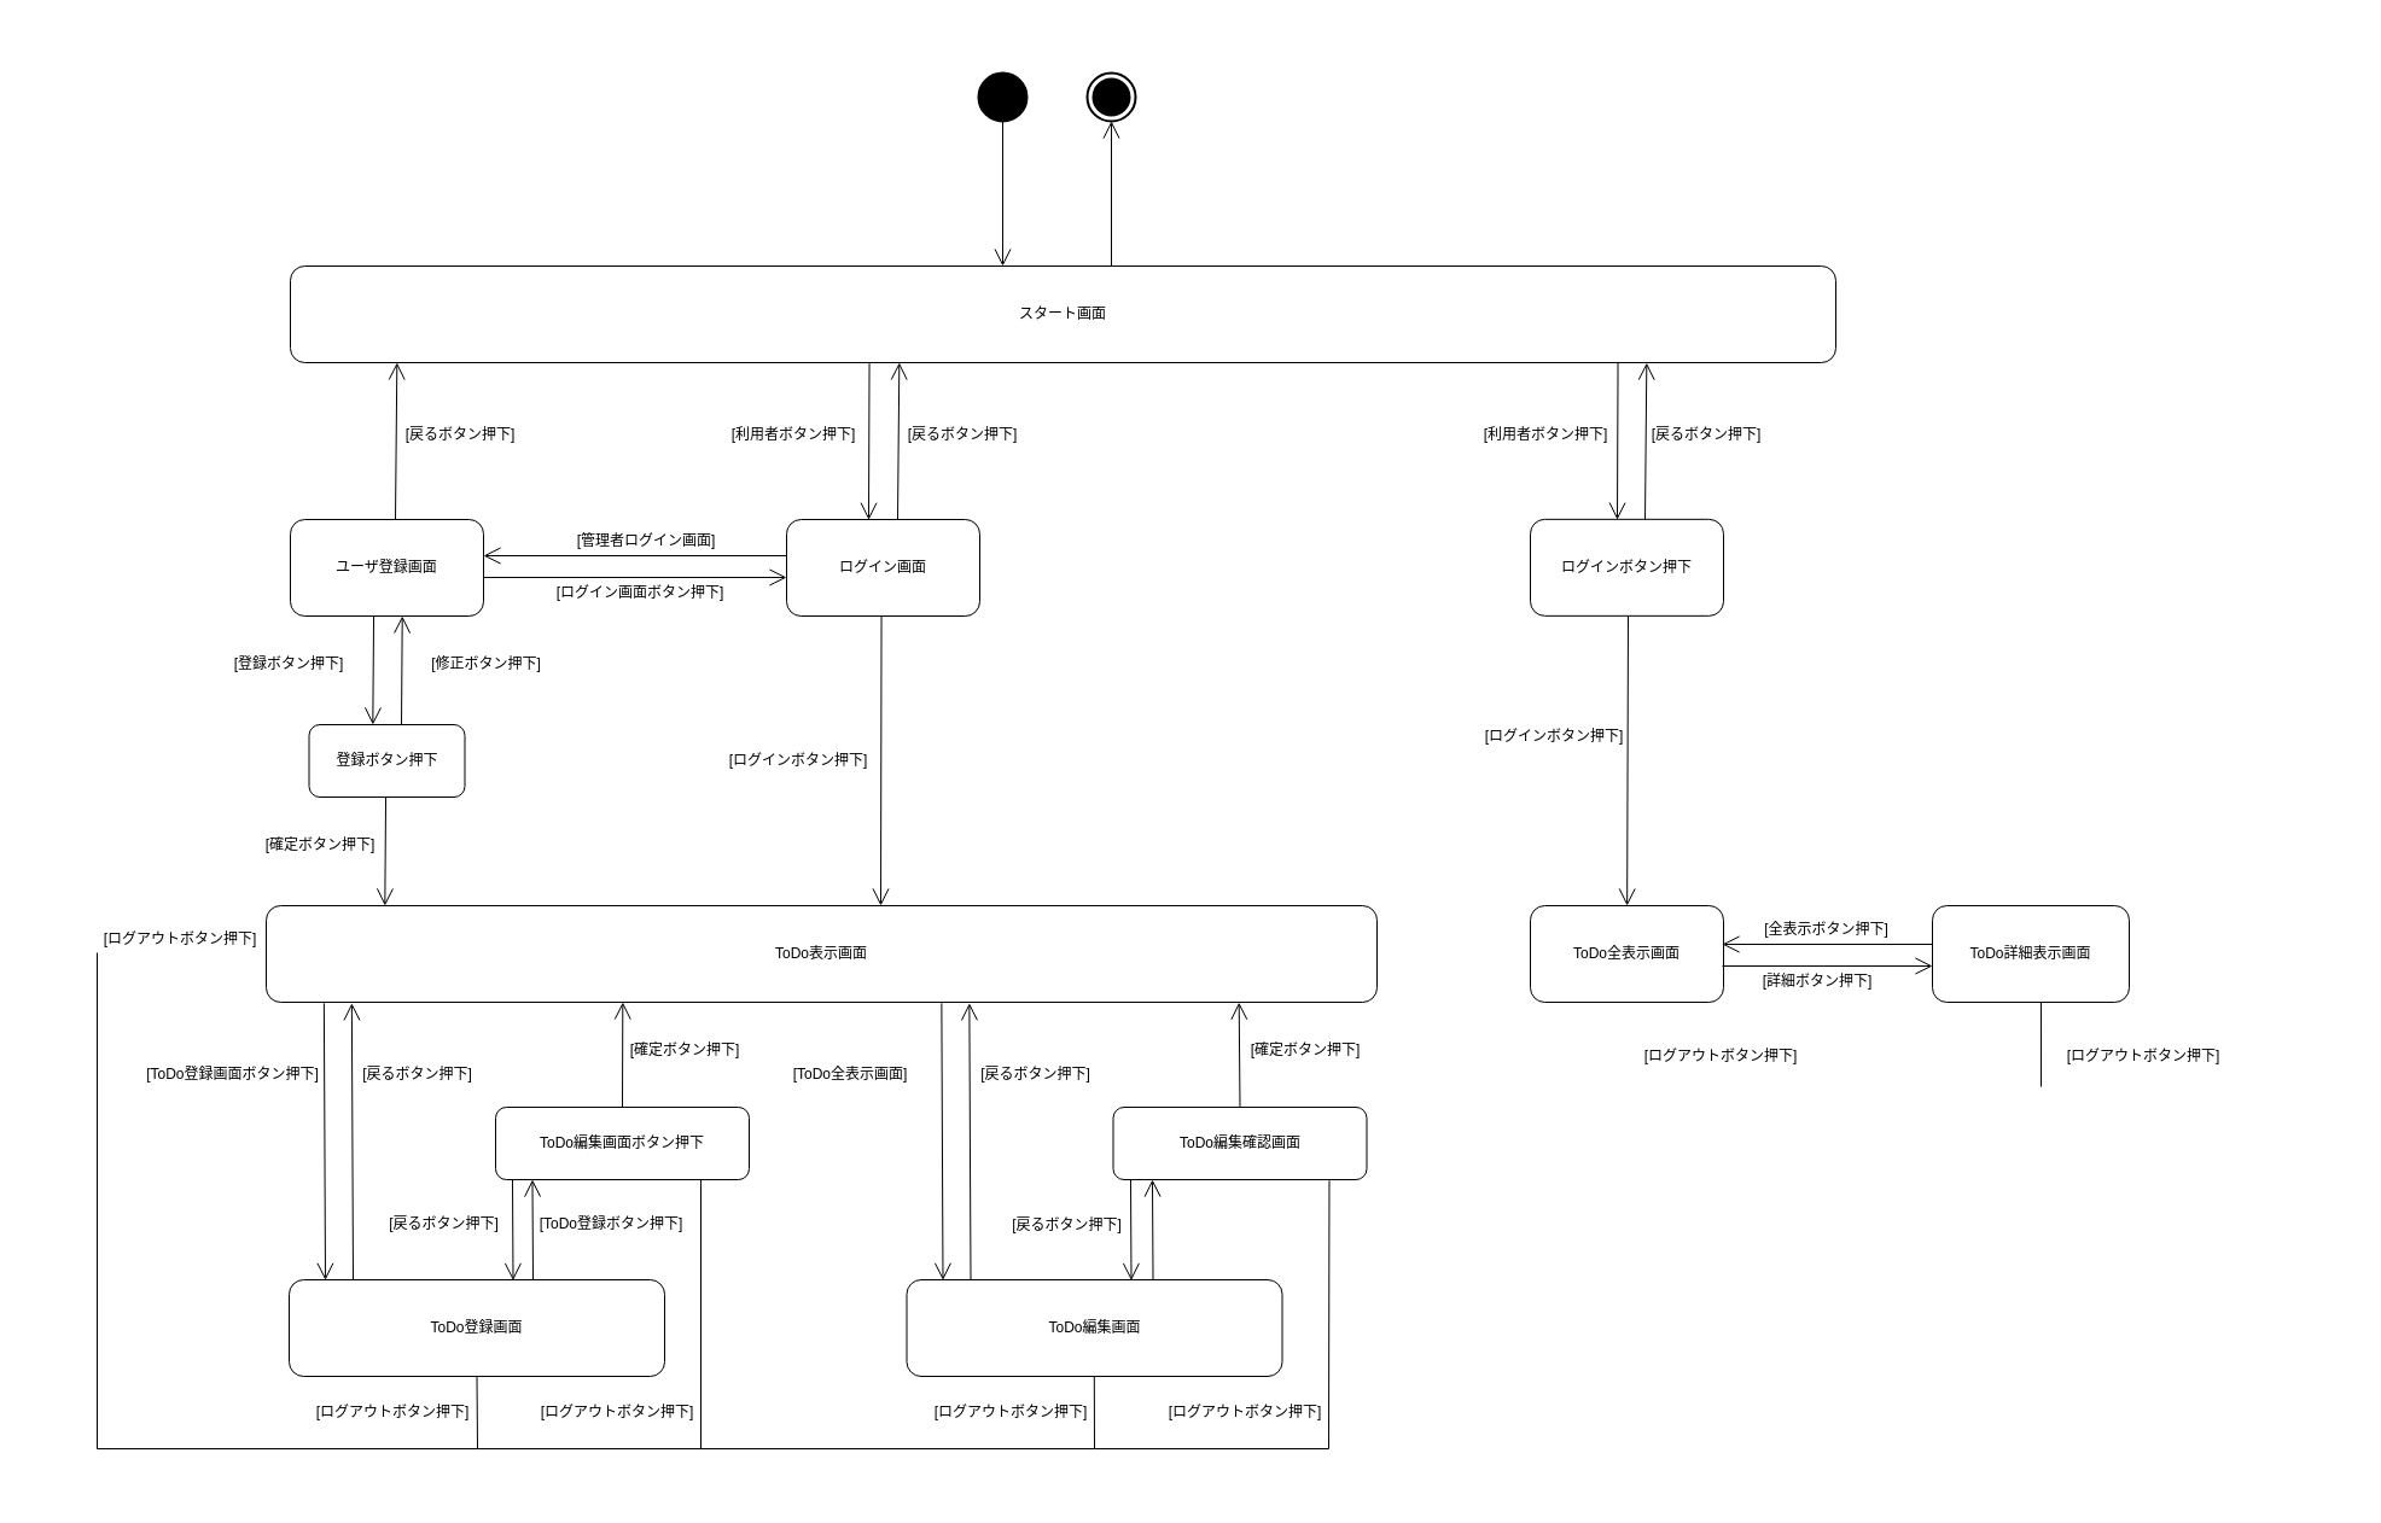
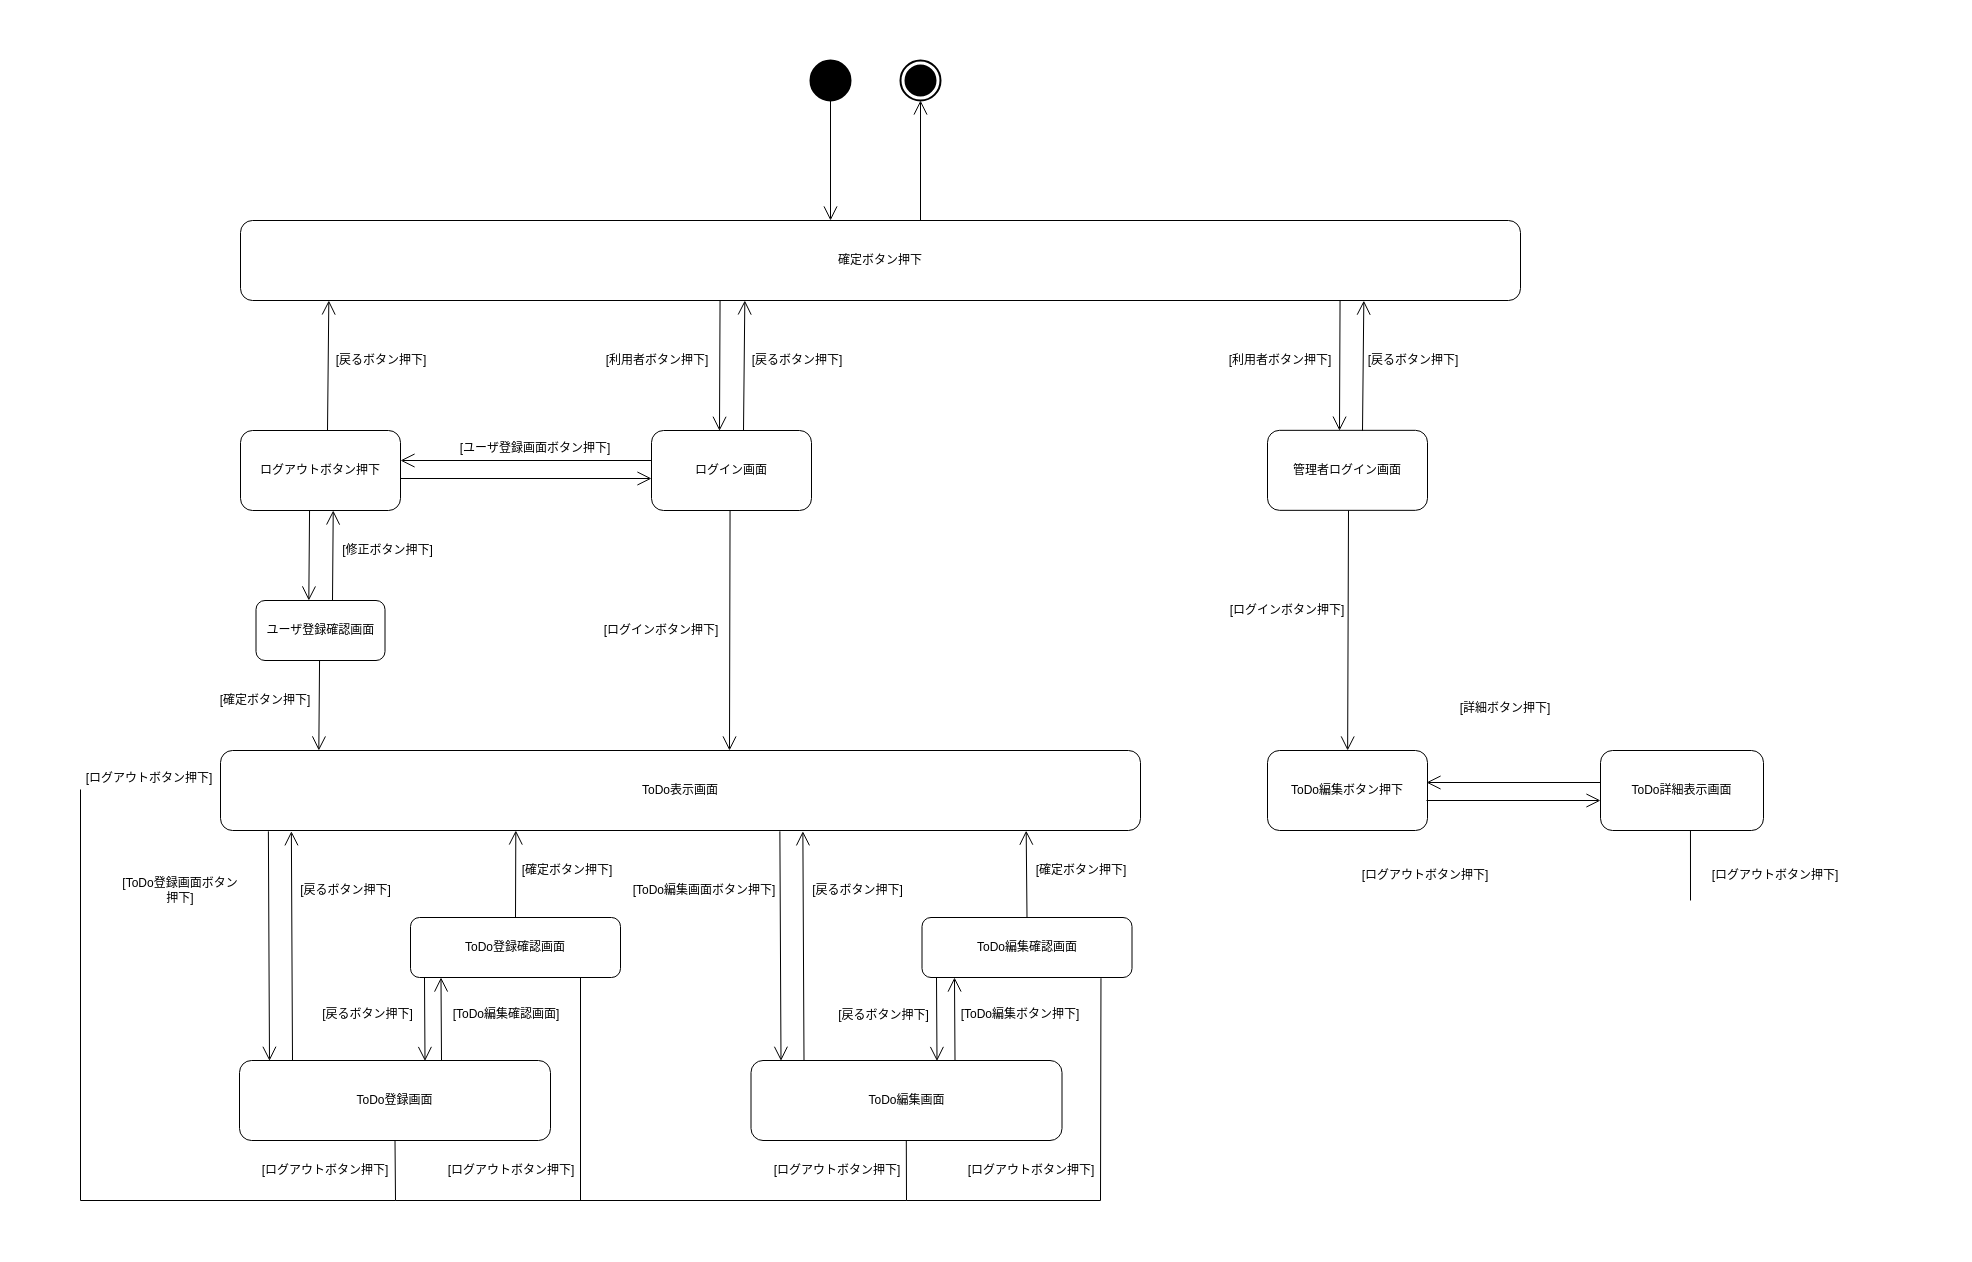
- <mxCell id="3" value="スタート画面" style="shape=rect;html=1;rounded=1;whiteSpace=wrap;align=center;" parent="1" vertex="1"><mxGeometry x="240" y="220" width="1280" height="80" as="geometry" /></mxCell>
+ <mxCell id="3" value="確定ボタン押下" style="shape=rect;html=1;rounded=1;whiteSpace=wrap;align=center;" parent="1" vertex="1"><mxGeometry x="240" y="220" width="1280" height="80" as="geometry" /></mxCell>
- <mxCell id="14" value="[管理者ログイン画面]" style="text;html=1;strokeColor=none;fillColor=none;align=center;verticalAlign=middle;whiteSpace=wrap;rounded=0;" parent="1" vertex="1"><mxGeometry x="445" y="428" width="180" height="40" as="geometry" /></mxCell>
+ <mxCell id="14" value="[ユーザ登録画面ボタン押下]" style="text;html=1;strokeColor=none;fillColor=none;align=center;verticalAlign=middle;whiteSpace=wrap;rounded=0;" parent="1" vertex="1"><mxGeometry x="445" y="428" width="180" height="40" as="geometry" /></mxCell>
- <mxCell id="4" value="ユーザ登録画面" style="shape=rect;html=1;rounded=1;whiteSpace=wrap;align=center;" parent="1" vertex="1"><mxGeometry x="240" y="430" width="160" height="80" as="geometry" /></mxCell>
+ <mxCell id="4" value="ログアウトボタン押下" style="shape=rect;html=1;rounded=1;whiteSpace=wrap;align=center;" parent="1" vertex="1"><mxGeometry x="240" y="430" width="160" height="80" as="geometry" /></mxCell>
- <mxCell id="8" value="ログインボタン押下" style="shape=rect;html=1;rounded=1;whiteSpace=wrap;align=center;" parent="1" vertex="1"><mxGeometry x="1267" y="429.84" width="160" height="80" as="geometry" /></mxCell>
+ <mxCell id="8" value="管理者ログイン画面" style="shape=rect;html=1;rounded=1;whiteSpace=wrap;align=center;" parent="1" vertex="1"><mxGeometry x="1267" y="429.84" width="160" height="80" as="geometry" /></mxCell>
- <mxCell id="16" value="[ログイン画面ボタン押下]" style="text;html=1;strokeColor=none;fillColor=none;align=center;verticalAlign=middle;whiteSpace=wrap;rounded=0;" parent="1" vertex="1"><mxGeometry x="440" y="471" width="180" height="40" as="geometry" /></mxCell>
- <mxCell id="43" value="[登録ボタン押下]" style="text;html=1;strokeColor=none;fillColor=none;align=center;verticalAlign=middle;whiteSpace=wrap;rounded=0;" parent="1" vertex="1"><mxGeometry x="174" y="530" width="130" height="40" as="geometry" /></mxCell>
- <mxCell id="41" value="[修正ボタン押下]" style="text;html=1;strokeColor=none;fillColor=none;align=center;verticalAlign=middle;whiteSpace=wrap;rounded=0;" parent="1" vertex="1"><mxGeometry x="355" y="530" width="95" height="40" as="geometry" /></mxCell>
+ <mxCell id="41" value="[修正ボタン押下]" style="text;html=1;strokeColor=none;fillColor=none;align=center;verticalAlign=middle;whiteSpace=wrap;rounded=0;" parent="1" vertex="1"><mxGeometry x="340" y="530" width="95" height="40" as="geometry" /></mxCell>
- <mxCell id="39" value="登録ボタン押下" style="shape=rect;html=1;rounded=1;whiteSpace=wrap;align=center;" parent="1" vertex="1"><mxGeometry x="255.5" y="600" width="129" height="60" as="geometry" /></mxCell>
+ <mxCell id="39" value="ユーザ登録確認画面" style="shape=rect;html=1;rounded=1;whiteSpace=wrap;align=center;" parent="1" vertex="1"><mxGeometry x="255.5" y="600" width="129" height="60" as="geometry" /></mxCell>
- <mxCell id="75" value="[全表示ボタン押下]" style="text;html=1;strokeColor=none;fillColor=none;align=center;verticalAlign=middle;whiteSpace=wrap;rounded=0;" vertex="1" parent="1"><mxGeometry x="1460" y="750" width="105" height="40" as="geometry" /></mxCell>
- <mxCell id="9" value="ToDo全表示画面" style="shape=rect;html=1;rounded=1;whiteSpace=wrap;align=center;" parent="1" vertex="1"><mxGeometry x="1267" y="750" width="160" height="80" as="geometry" /></mxCell>
+ <mxCell id="9" value="ToDo編集ボタン押下" style="shape=rect;html=1;rounded=1;whiteSpace=wrap;align=center;" parent="1" vertex="1"><mxGeometry x="1267" y="750" width="160" height="80" as="geometry" /></mxCell>
- <mxCell id="77" value="[詳細ボタン押下]" style="text;html=1;strokeColor=none;fillColor=none;align=center;verticalAlign=middle;whiteSpace=wrap;rounded=0;" vertex="1" parent="1"><mxGeometry x="1450" y="793" width="110" height="40" as="geometry" /></mxCell>
+ <mxCell id="77" value="[詳細ボタン押下]" style="text;html=1;strokeColor=none;fillColor=none;align=center;verticalAlign=middle;whiteSpace=wrap;rounded=0;" vertex="1" parent="1"><mxGeometry x="1450" y="688" width="110" height="40" as="geometry" /></mxCell>
- <mxCell id="26" value="[ToDo登録画面ボタン押下]" style="text;html=1;strokeColor=none;align=center;verticalAlign=middle;whiteSpace=wrap;rounded=0;fillColor=#FFFFFF;" parent="1" vertex="1"><mxGeometry x="120" y="870" width="145" height="40" as="geometry" /></mxCell>
+ <mxCell id="26" value="[ToDo登録画面ボタン押下]" style="text;html=1;strokeColor=none;align=center;verticalAlign=middle;whiteSpace=wrap;rounded=0;fillColor=#FFFFFF;" parent="1" vertex="1"><mxGeometry x="120" y="870" width="120" height="40" as="geometry" /></mxCell>
- <mxCell id="56" value="[ToDo全表示画面]" style="text;html=1;strokeColor=none;align=center;verticalAlign=middle;whiteSpace=wrap;rounded=0;fillColor=#FFFFFF;" parent="1" vertex="1"><mxGeometry x="630" y="870" width="148" height="40" as="geometry" /></mxCell>
+ <mxCell id="56" value="[ToDo編集画面ボタン押下]" style="text;html=1;strokeColor=none;align=center;verticalAlign=middle;whiteSpace=wrap;rounded=0;fillColor=#FFFFFF;" parent="1" vertex="1"><mxGeometry x="630" y="870" width="148" height="40" as="geometry" /></mxCell>
- <mxCell id="46" value="ToDo編集画面ボタン押下" style="shape=rect;html=1;rounded=1;whiteSpace=wrap;align=center;" parent="1" vertex="1"><mxGeometry x="410" y="917" width="210" height="60" as="geometry" /></mxCell>
+ <mxCell id="46" value="ToDo登録確認画面" style="shape=rect;html=1;rounded=1;whiteSpace=wrap;align=center;" parent="1" vertex="1"><mxGeometry x="410" y="917" width="210" height="60" as="geometry" /></mxCell>
- <mxCell id="28" value="[ToDo登録ボタン押下]" style="text;html=1;strokeColor=none;align=center;verticalAlign=middle;whiteSpace=wrap;rounded=0;" parent="1" vertex="1"><mxGeometry x="443" y="994" width="126" height="40" as="geometry" /></mxCell>
+ <mxCell id="28" value="[ToDo編集確認画面]" style="text;html=1;strokeColor=none;align=center;verticalAlign=middle;whiteSpace=wrap;rounded=0;" parent="1" vertex="1"><mxGeometry x="443" y="994" width="126" height="40" as="geometry" /></mxCell>
+ <mxCell id="58" value="[ToDo編集ボタン押下]" style="text;html=1;strokeColor=none;align=center;verticalAlign=middle;whiteSpace=wrap;rounded=0;" parent="1" vertex="1"><mxGeometry x="957" y="994" width="126" height="40" as="geometry" /></mxCell>
